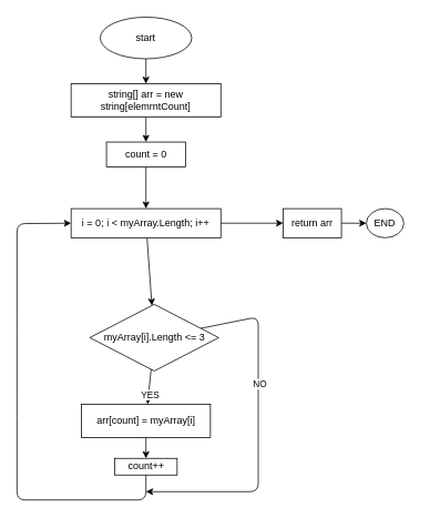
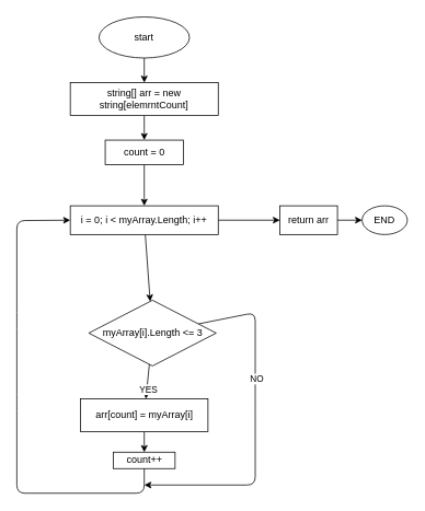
- <mxCell id="19" value="END" style="ellipse;whiteSpace=wrap;html=1;rounded=0;" parent="1" vertex="1"><mxGeometry x="440" y="250" width="45" height="35" as="geometry" /></mxCell>
+ <mxCell id="19" value="END" style="ellipse;whiteSpace=wrap;html=1;rounded=0;" parent="1" vertex="1"><mxGeometry x="440" y="250" width="55" height="35" as="geometry" /></mxCell>
